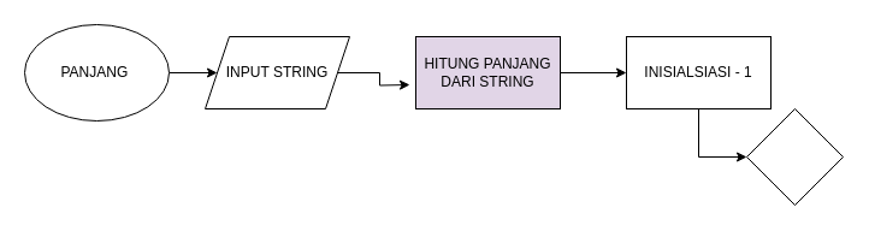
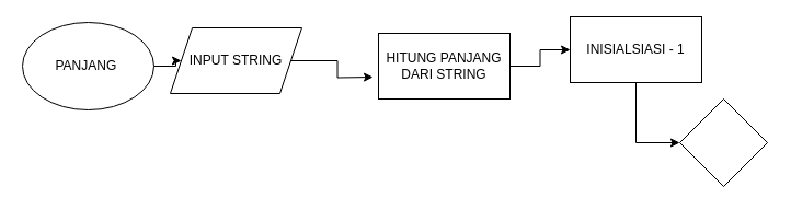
- <mxCell id="5" value="INPUT STRING" style="shape=parallelogram;perimeter=parallelogramPerimeter;whiteSpace=wrap;html=1;fixedSize=1;" vertex="1" parent="1"><mxGeometry x="170" y="30" width="120" height="60" as="geometry" /></mxCell>
+ <mxCell id="5" value="INPUT STRING" style="shape=parallelogram;perimeter=parallelogramPerimeter;whiteSpace=wrap;html=1;fixedSize=1;" vertex="1" parent="1"><mxGeometry x="155" y="25" width="120" height="60" as="geometry" /></mxCell>
- <mxCell id="7" value="HITUNG PANJANG DARI STRING" style="rounded=0;whiteSpace=wrap;html=1;fillColor=#e1d5e7;" vertex="1" parent="1"><mxGeometry x="345" y="30" width="120" height="60" as="geometry" /></mxCell>
+ <mxCell id="7" value="HITUNG PANJANG DARI STRING" style="rounded=0;whiteSpace=wrap;html=1;" vertex="1" parent="1"><mxGeometry x="345" y="30" width="120" height="60" as="geometry" /></mxCell>
- <mxCell id="10" value="INISIALSIASI - 1" style="rounded=0;whiteSpace=wrap;html=1;" vertex="1" parent="1"><mxGeometry x="520" y="30" width="120" height="60" as="geometry" /></mxCell>
+ <mxCell id="10" value="INISIALSIASI - 1" style="rounded=0;whiteSpace=wrap;html=1;" vertex="1" parent="1"><mxGeometry x="520" y="15" width="120" height="60" as="geometry" /></mxCell>
